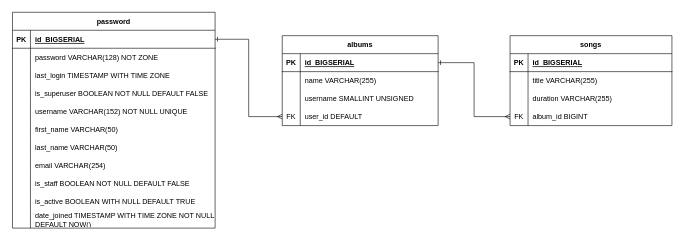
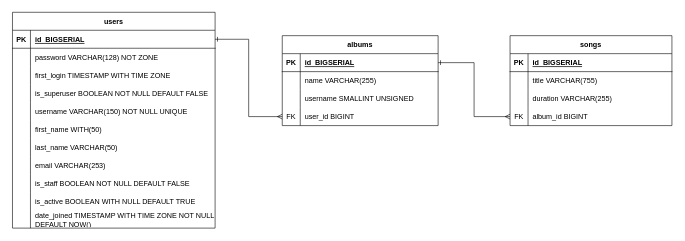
- <mxCell id="2" value="password" style="shape=table;startSize=30;container=1;collapsible=1;childLayout=tableLayout;fixedRows=1;rowLines=0;fontStyle=1;align=center;resizeLast=1;" vertex="1" parent="1"><mxGeometry x="20" y="20" width="338" height="360" as="geometry" /></mxCell>
+ <mxCell id="2" value="users" style="shape=table;startSize=30;container=1;collapsible=1;childLayout=tableLayout;fixedRows=1;rowLines=0;fontStyle=1;align=center;resizeLast=1;" vertex="1" parent="1"><mxGeometry x="20" y="20" width="338" height="360" as="geometry" /></mxCell>
- <mxCell id="11" value="last_login TIMESTAMP WITH TIME ZONE" style="shape=partialRectangle;connectable=0;fillColor=none;top=0;left=0;bottom=0;right=0;align=left;spacingLeft=6;overflow=hidden;" vertex="1" parent="9"><mxGeometry x="30" width="308" height="30" as="geometry"><mxRectangle width="308" height="30" as="alternateBounds" /></mxGeometry></mxCell>
+ <mxCell id="11" value="first_login TIMESTAMP WITH TIME ZONE" style="shape=partialRectangle;connectable=0;fillColor=none;top=0;left=0;bottom=0;right=0;align=left;spacingLeft=6;overflow=hidden;" vertex="1" parent="9"><mxGeometry x="30" width="308" height="30" as="geometry"><mxRectangle width="308" height="30" as="alternateBounds" /></mxGeometry></mxCell>
- <mxCell id="55" value="title VARCHAR(255)" style="shape=partialRectangle;connectable=0;fillColor=none;top=0;left=0;bottom=0;right=0;align=left;spacingLeft=6;overflow=hidden;" vertex="1" parent="53"><mxGeometry x="30" width="240" height="30" as="geometry"><mxRectangle width="240" height="30" as="alternateBounds" /></mxGeometry></mxCell>
+ <mxCell id="55" value="title VARCHAR(755)" style="shape=partialRectangle;connectable=0;fillColor=none;top=0;left=0;bottom=0;right=0;align=left;spacingLeft=6;overflow=hidden;" vertex="1" parent="53"><mxGeometry x="30" width="240" height="30" as="geometry"><mxRectangle width="240" height="30" as="alternateBounds" /></mxGeometry></mxCell>
- <mxCell id="17" value="username VARCHAR(152) NOT NULL UNIQUE" style="shape=partialRectangle;connectable=0;fillColor=none;top=0;left=0;bottom=0;right=0;align=left;spacingLeft=6;overflow=hidden;" vertex="1" parent="15"><mxGeometry x="30" width="308" height="30" as="geometry"><mxRectangle width="308" height="30" as="alternateBounds" /></mxGeometry></mxCell>
+ <mxCell id="17" value="username VARCHAR(150) NOT NULL UNIQUE" style="shape=partialRectangle;connectable=0;fillColor=none;top=0;left=0;bottom=0;right=0;align=left;spacingLeft=6;overflow=hidden;" vertex="1" parent="15"><mxGeometry x="30" width="308" height="30" as="geometry"><mxRectangle width="308" height="30" as="alternateBounds" /></mxGeometry></mxCell>
- <mxCell id="48" value="user_id DEFAULT" style="shape=partialRectangle;connectable=0;fillColor=none;top=0;left=0;bottom=0;right=0;align=left;spacingLeft=6;overflow=hidden;" vertex="1" parent="46"><mxGeometry x="30" width="230" height="30" as="geometry"><mxRectangle width="230" height="30" as="alternateBounds" /></mxGeometry></mxCell>
+ <mxCell id="48" value="user_id BIGINT" style="shape=partialRectangle;connectable=0;fillColor=none;top=0;left=0;bottom=0;right=0;align=left;spacingLeft=6;overflow=hidden;" vertex="1" parent="46"><mxGeometry x="30" width="230" height="30" as="geometry"><mxRectangle width="230" height="30" as="alternateBounds" /></mxGeometry></mxCell>
- <mxCell id="20" value="first_name VARCHAR(50)" style="shape=partialRectangle;connectable=0;fillColor=none;top=0;left=0;bottom=0;right=0;align=left;spacingLeft=6;overflow=hidden;" vertex="1" parent="18"><mxGeometry x="30" width="308" height="30" as="geometry"><mxRectangle width="308" height="30" as="alternateBounds" /></mxGeometry></mxCell>
+ <mxCell id="20" value="first_name WITH(50)" style="shape=partialRectangle;connectable=0;fillColor=none;top=0;left=0;bottom=0;right=0;align=left;spacingLeft=6;overflow=hidden;" vertex="1" parent="18"><mxGeometry x="30" width="308" height="30" as="geometry"><mxRectangle width="308" height="30" as="alternateBounds" /></mxGeometry></mxCell>
- <mxCell id="26" value="email VARCHAR(254)" style="shape=partialRectangle;connectable=0;fillColor=none;top=0;left=0;bottom=0;right=0;align=left;spacingLeft=6;overflow=hidden;" vertex="1" parent="24"><mxGeometry x="30" width="308" height="30" as="geometry"><mxRectangle width="308" height="30" as="alternateBounds" /></mxGeometry></mxCell>
+ <mxCell id="26" value="email VARCHAR(253)" style="shape=partialRectangle;connectable=0;fillColor=none;top=0;left=0;bottom=0;right=0;align=left;spacingLeft=6;overflow=hidden;" vertex="1" parent="24"><mxGeometry x="30" width="308" height="30" as="geometry"><mxRectangle width="308" height="30" as="alternateBounds" /></mxGeometry></mxCell>
